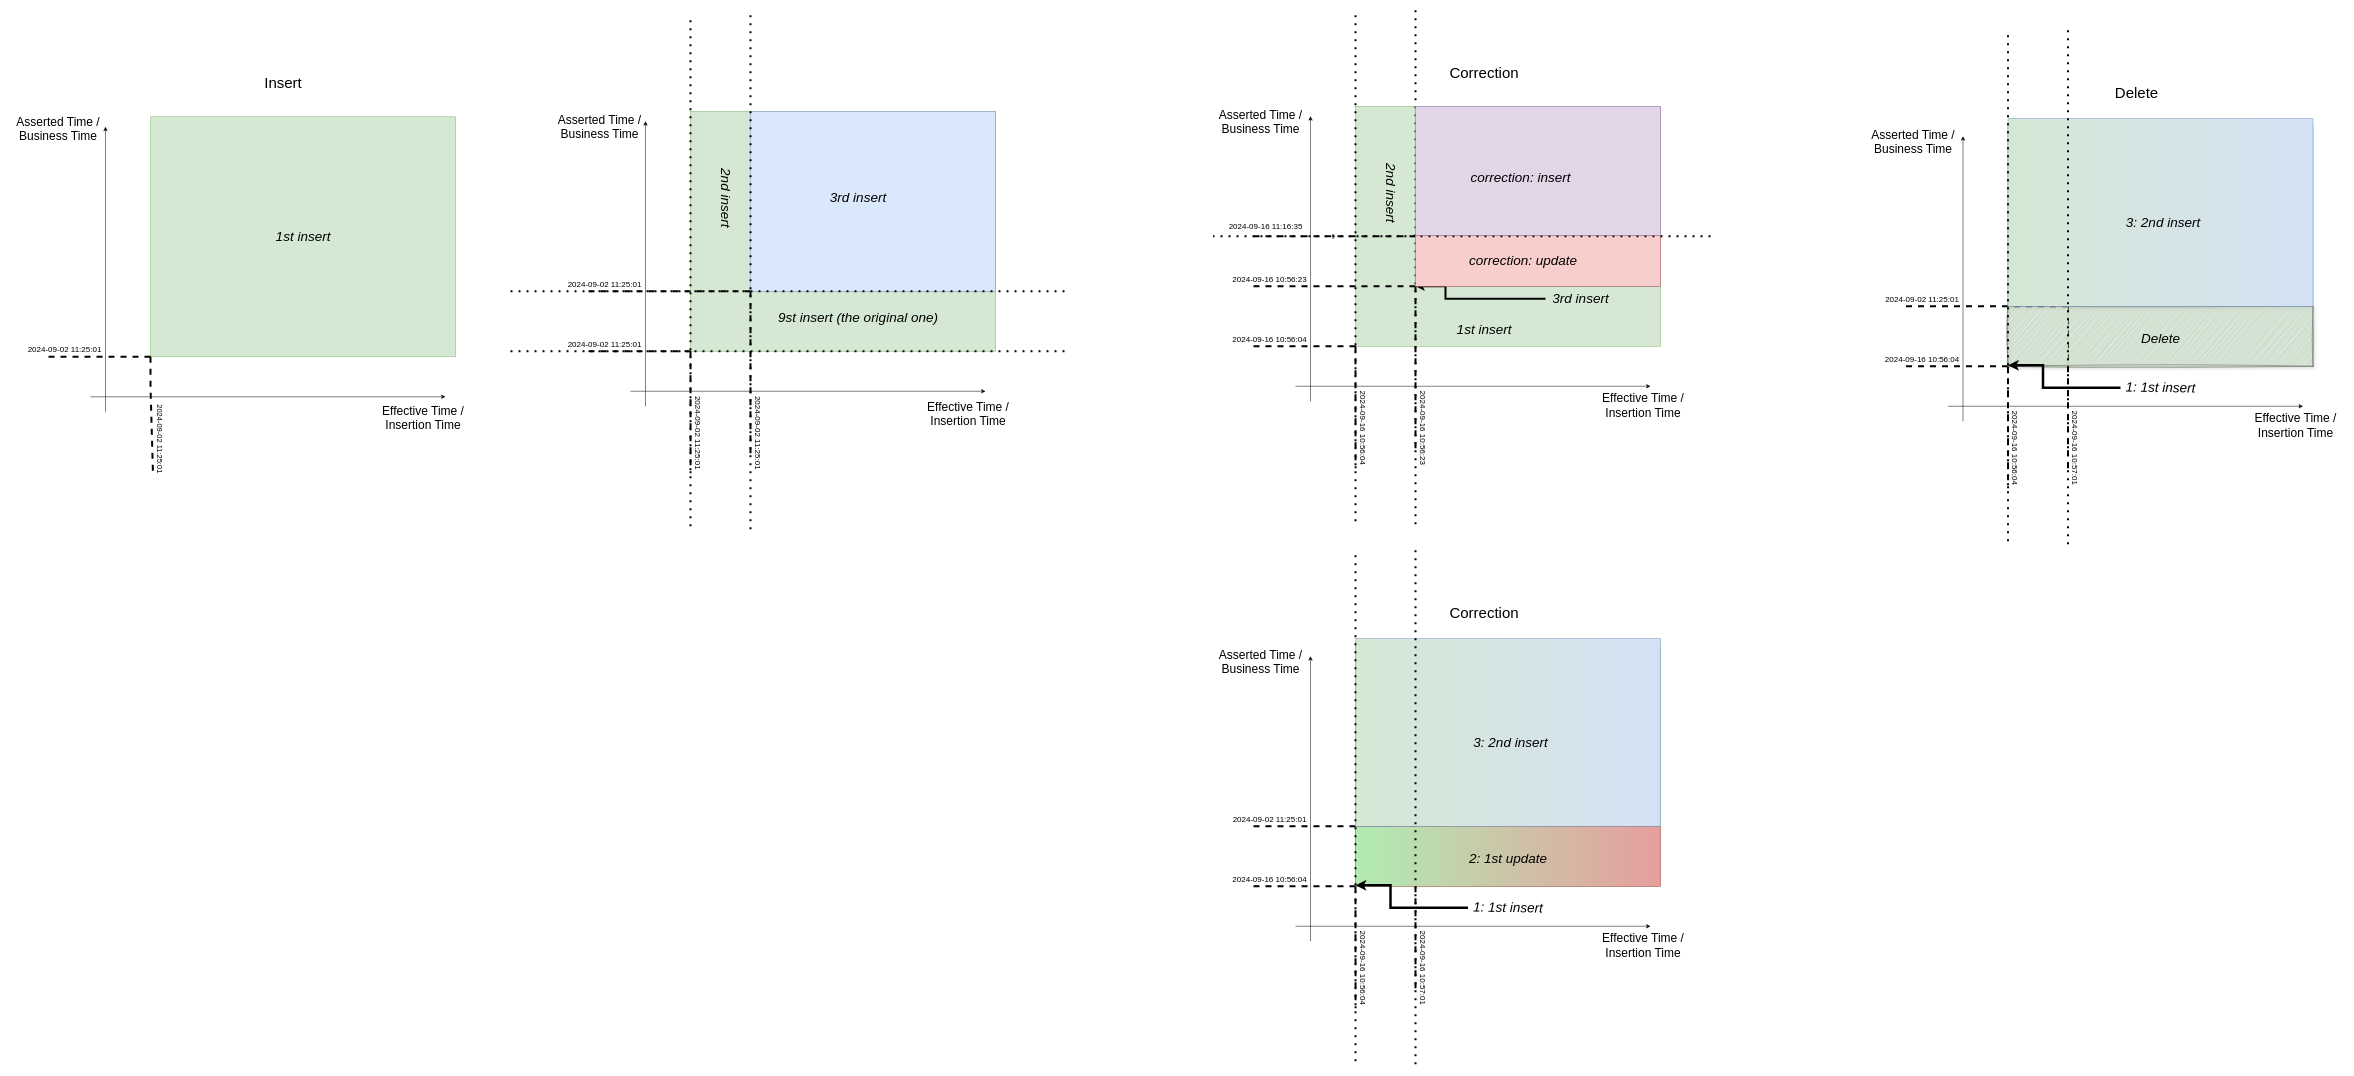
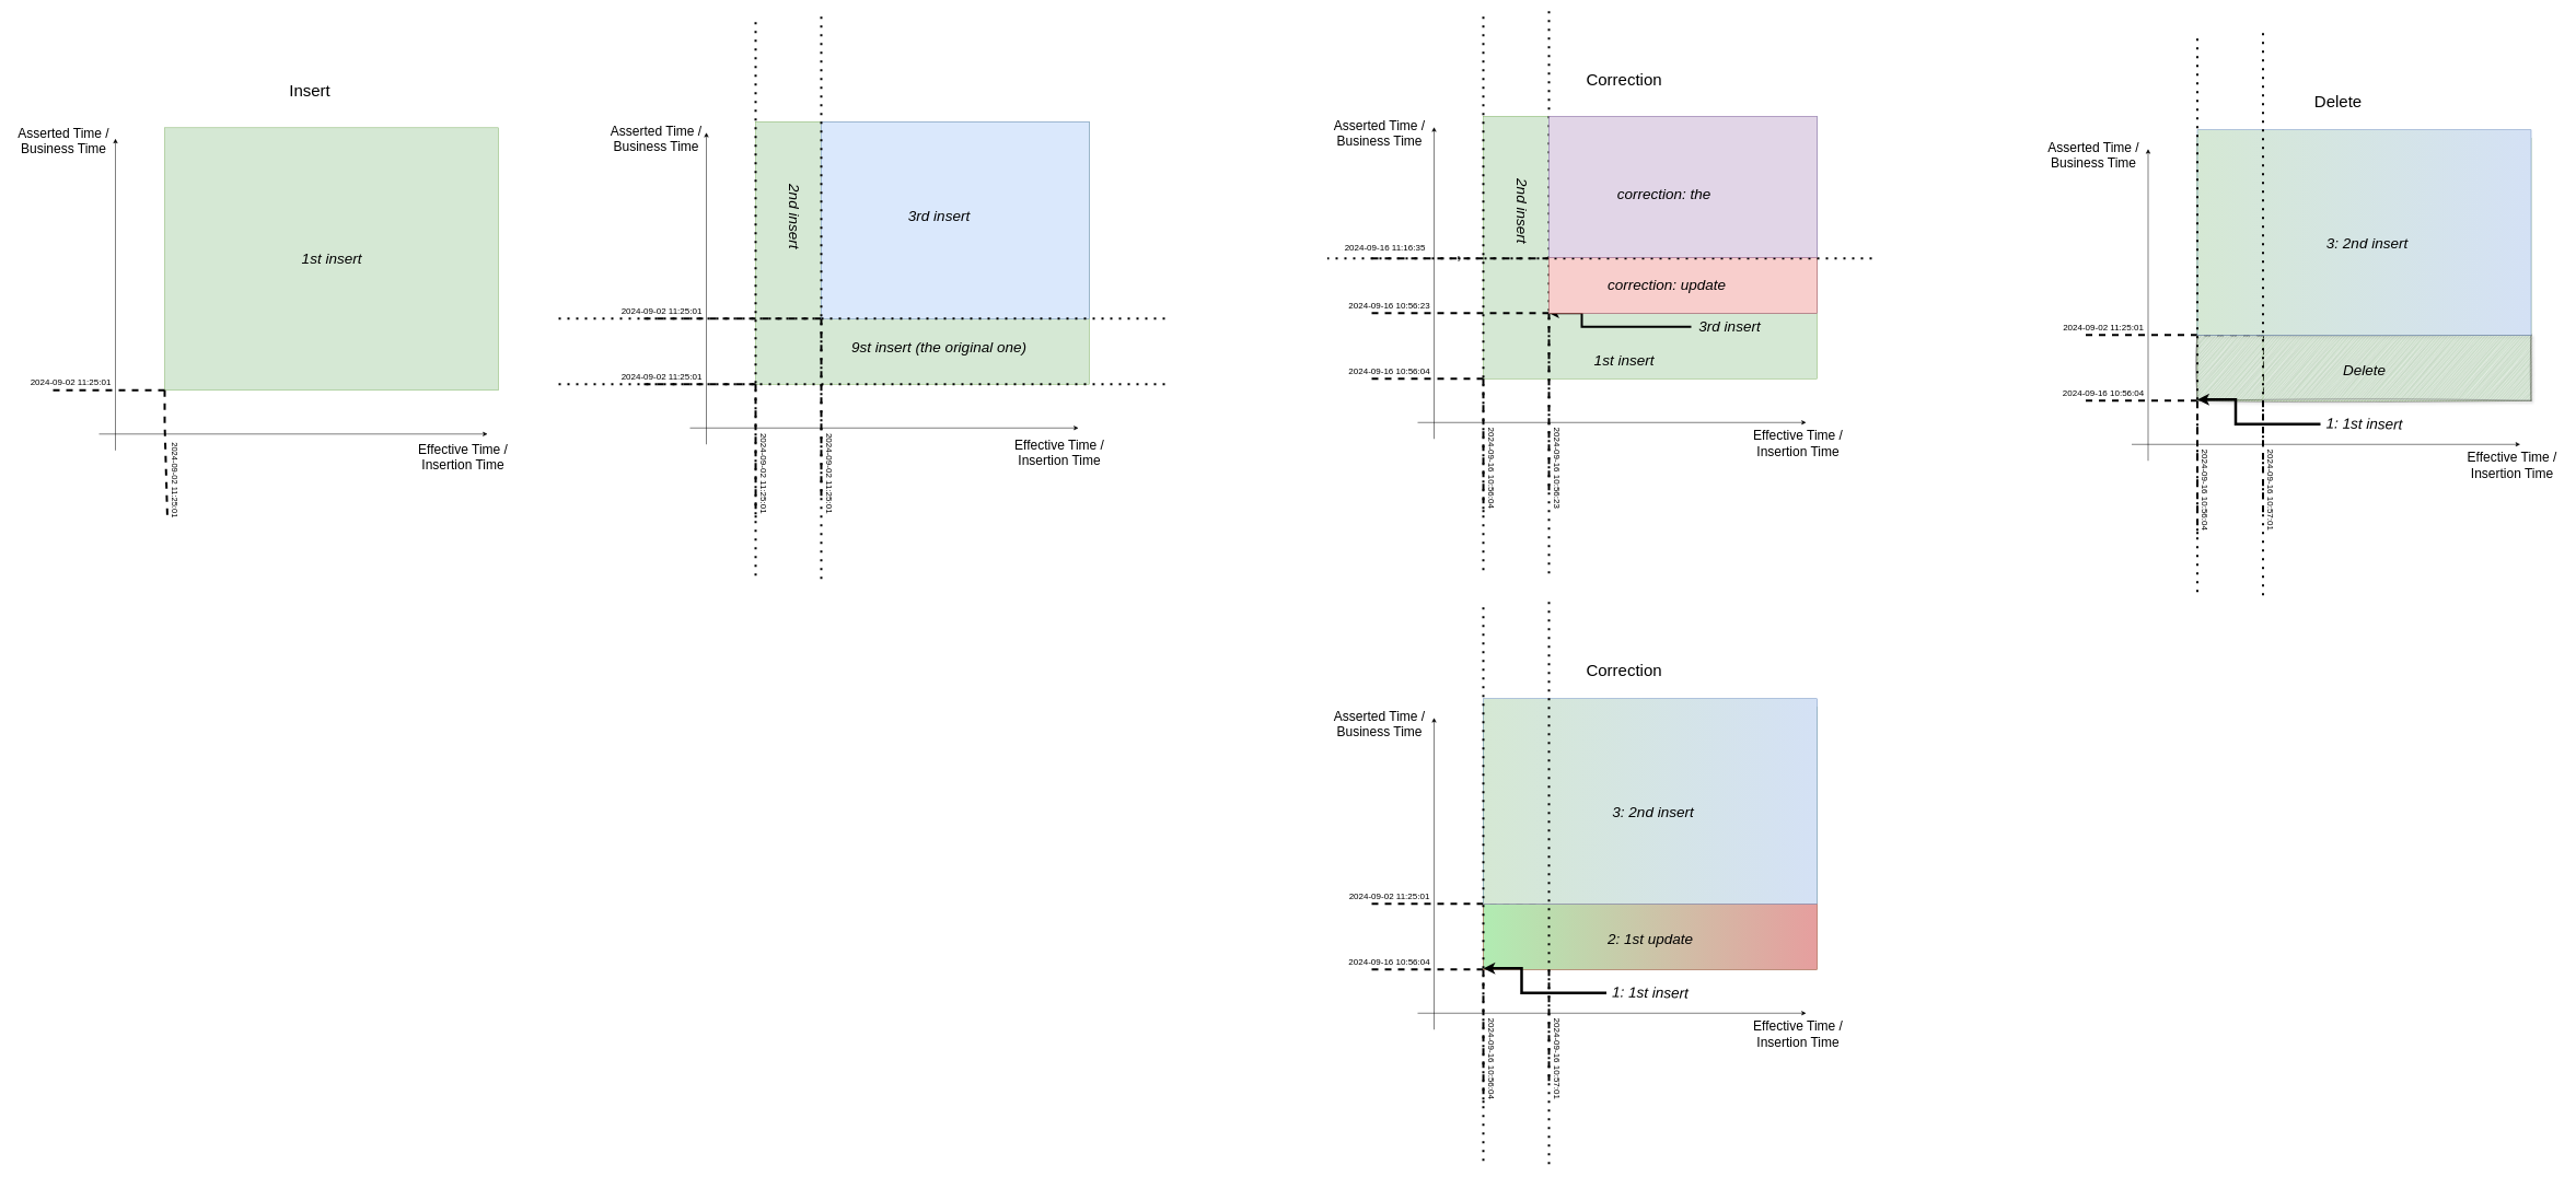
- <mxCell id="84" value="&lt;font size=&quot;1&quot; style=&quot;&quot;&gt;&lt;i style=&quot;font-size: 27px;&quot;&gt;correction: insert&lt;/i&gt;&lt;/font&gt;" style="text;html=1;align=center;verticalAlign=middle;resizable=0;points=[];autosize=1;strokeColor=none;fillColor=none;" vertex="1" parent="1"><mxGeometry x="2930" y="330" width="220" height="50" as="geometry" /></mxCell>
+ <mxCell id="84" value="&lt;font size=&quot;1&quot; style=&quot;&quot;&gt;&lt;i style=&quot;font-size: 27px;&quot;&gt;correction: the&lt;/i&gt;&lt;/font&gt;" style="text;html=1;align=center;verticalAlign=middle;resizable=0;points=[];autosize=1;strokeColor=none;fillColor=none;" vertex="1" parent="1"><mxGeometry x="2930" y="330" width="220" height="50" as="geometry" /></mxCell>
